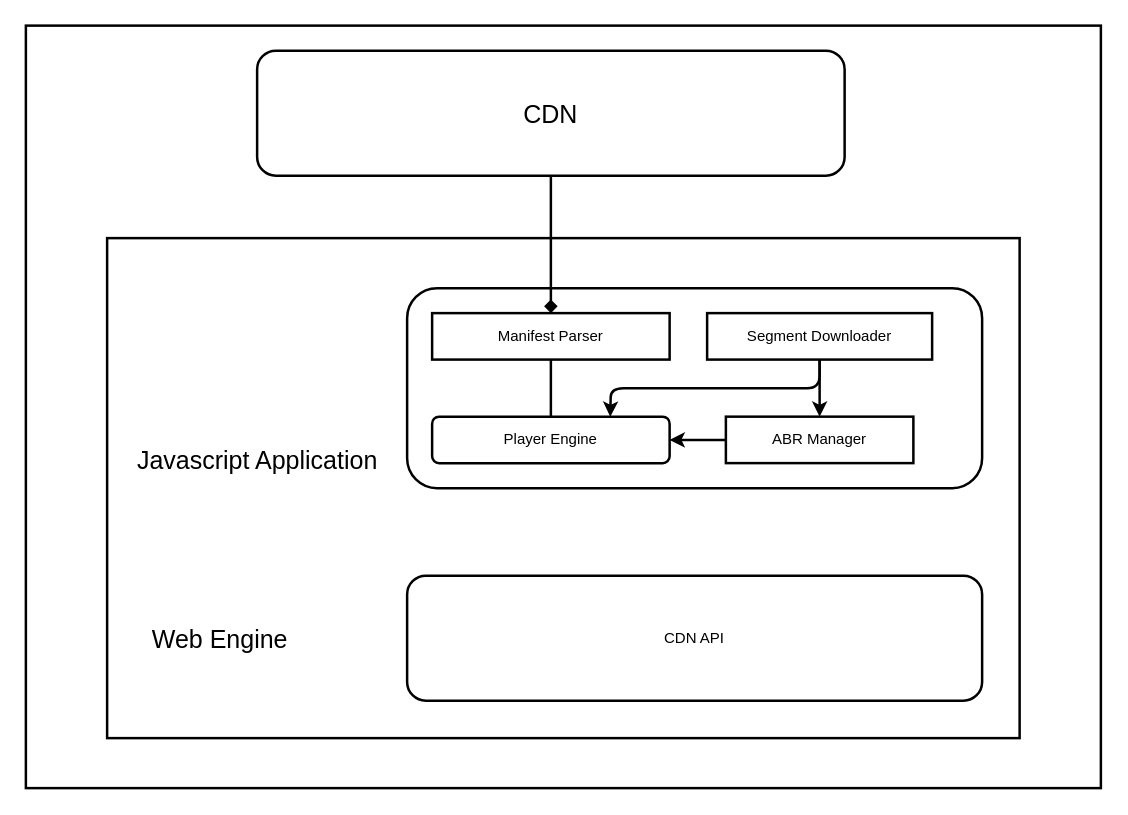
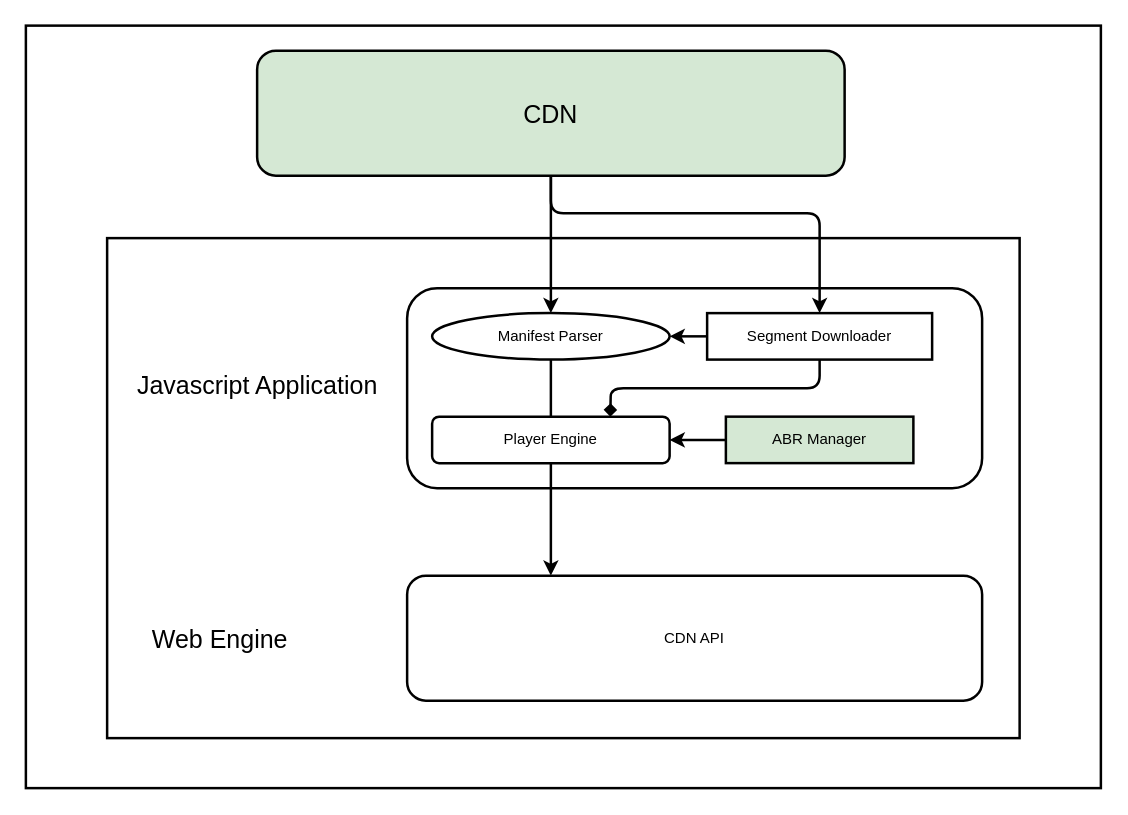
- <mxCell id="17" value="CDN" style="rounded=1;whiteSpace=wrap;html=1;labelPosition=center;verticalLabelPosition=middle;align=center;verticalAlign=middle;strokeWidth=2;fontSize=20;" vertex="1" parent="1"><mxGeometry x="205" y="40" width="470" height="100" as="geometry" /></mxCell>
+ <mxCell id="17" value="CDN" style="rounded=1;whiteSpace=wrap;html=1;labelPosition=center;verticalLabelPosition=middle;align=center;verticalAlign=middle;strokeWidth=2;fontSize=20;fillColor=#d5e8d4;" vertex="1" parent="1"><mxGeometry x="205" y="40" width="470" height="100" as="geometry" /></mxCell>
+ <mxCell id="16" style="edgeStyle=none;html=1;entryX=0.5;entryY=0;entryDx=0;entryDy=0;fontSize=20;strokeWidth=2;" edge="1" parent="1" source="17" target="14"><mxGeometry relative="1" as="geometry"><Array as="points"><mxPoint x="440" y="170" /><mxPoint x="655" y="170" /></Array></mxGeometry></mxCell>
- <mxCell id="15" style="edgeStyle=none;html=1;fontSize=20;strokeWidth=2;endArrow=diamond;" edge="1" parent="1" source="17" target="19"><mxGeometry relative="1" as="geometry" /></mxCell>
+ <mxCell id="15" style="edgeStyle=none;html=1;fontSize=20;strokeWidth=2;" edge="1" parent="1" source="17" target="19"><mxGeometry relative="1" as="geometry" /></mxCell>
- <mxCell id="19" value="Manifest Parser" style="rounded=0;whiteSpace=wrap;html=1;labelPosition=center;verticalLabelPosition=middle;align=center;verticalAlign=middle;strokeWidth=2;" vertex="1" parent="1"><mxGeometry x="345" y="250" width="190" height="37.17" as="geometry" /></mxCell>
+ <mxCell id="19" value="Manifest Parser" style="ellipse;whiteSpace=wrap;html=1;labelPosition=center;verticalLabelPosition=middle;align=center;verticalAlign=middle;strokeWidth=2;" vertex="1" parent="1"><mxGeometry x="345" y="250" width="190" height="37.17" as="geometry" /></mxCell>
- <mxCell id="12" style="edgeStyle=none;html=1;entryX=0.5;entryY=0;entryDx=0;entryDy=0;strokeWidth=2;" edge="1" parent="1" source="14" target="11"><mxGeometry relative="1" as="geometry" /></mxCell>
+ <mxCell id="12" style="edgeStyle=none;html=1;strokeWidth=2;" edge="1" parent="1" source="14" target="19"><mxGeometry relative="1" as="geometry" /></mxCell>
- <mxCell id="13" style="edgeStyle=none;html=1;exitX=0.5;exitY=1;exitDx=0;exitDy=0;entryX=0.75;entryY=0;entryDx=0;entryDy=0;strokeWidth=2;fontSize=20;" edge="1" parent="1" source="14" target="9"><mxGeometry relative="1" as="geometry"><Array as="points"><mxPoint x="655" y="310" /><mxPoint x="488" y="310" /></Array></mxGeometry></mxCell>
+ <mxCell id="13" style="edgeStyle=none;html=1;exitX=0.5;exitY=1;exitDx=0;exitDy=0;entryX=0.75;entryY=0;entryDx=0;entryDy=0;strokeWidth=2;fontSize=20;endArrow=diamond;" edge="1" parent="1" source="14" target="9"><mxGeometry relative="1" as="geometry"><Array as="points"><mxPoint x="655" y="310" /><mxPoint x="488" y="310" /></Array></mxGeometry></mxCell>
- <mxCell id="11" value="ABR Manager" style="rounded=0;whiteSpace=wrap;html=1;labelPosition=center;verticalLabelPosition=middle;align=center;verticalAlign=middle;strokeWidth=2;" parent="1" vertex="1"><mxGeometry x="580" y="332.83" width="150" height="37.17" as="geometry" /></mxCell>
+ <mxCell id="11" value="ABR Manager" style="rounded=0;whiteSpace=wrap;html=1;labelPosition=center;verticalLabelPosition=middle;align=center;verticalAlign=middle;strokeWidth=2;fillColor=#d5e8d4;" parent="1" vertex="1"><mxGeometry x="580" y="332.83" width="150" height="37.17" as="geometry" /></mxCell>
- <mxCell id="7" value="Javascript Application" style="text;html=1;align=center;verticalAlign=middle;resizable=0;points=[];autosize=1;strokeColor=none;fillColor=none;fontSize=20;" parent="1" vertex="1"><mxGeometry x="95" y="347.17" width="220" height="40" as="geometry" /></mxCell>
+ <mxCell id="7" value="Javascript Application" style="text;html=1;align=center;verticalAlign=middle;resizable=0;points=[];autosize=1;strokeColor=none;fillColor=none;fontSize=20;" parent="1" vertex="1"><mxGeometry x="95" y="287.17" width="220" height="40" as="geometry" /></mxCell>
+ <mxCell id="8" style="edgeStyle=none;html=1;fontSize=20;strokeWidth=2;entryX=0.25;entryY=0;entryDx=0;entryDy=0;exitX=0.5;exitY=1;exitDx=0;exitDy=0;" parent="1" source="9" target="5" edge="1"><mxGeometry relative="1" as="geometry"><mxPoint x="440" y="410" as="sourcePoint" /><mxPoint x="440" y="420" as="targetPoint" /></mxGeometry></mxCell>
